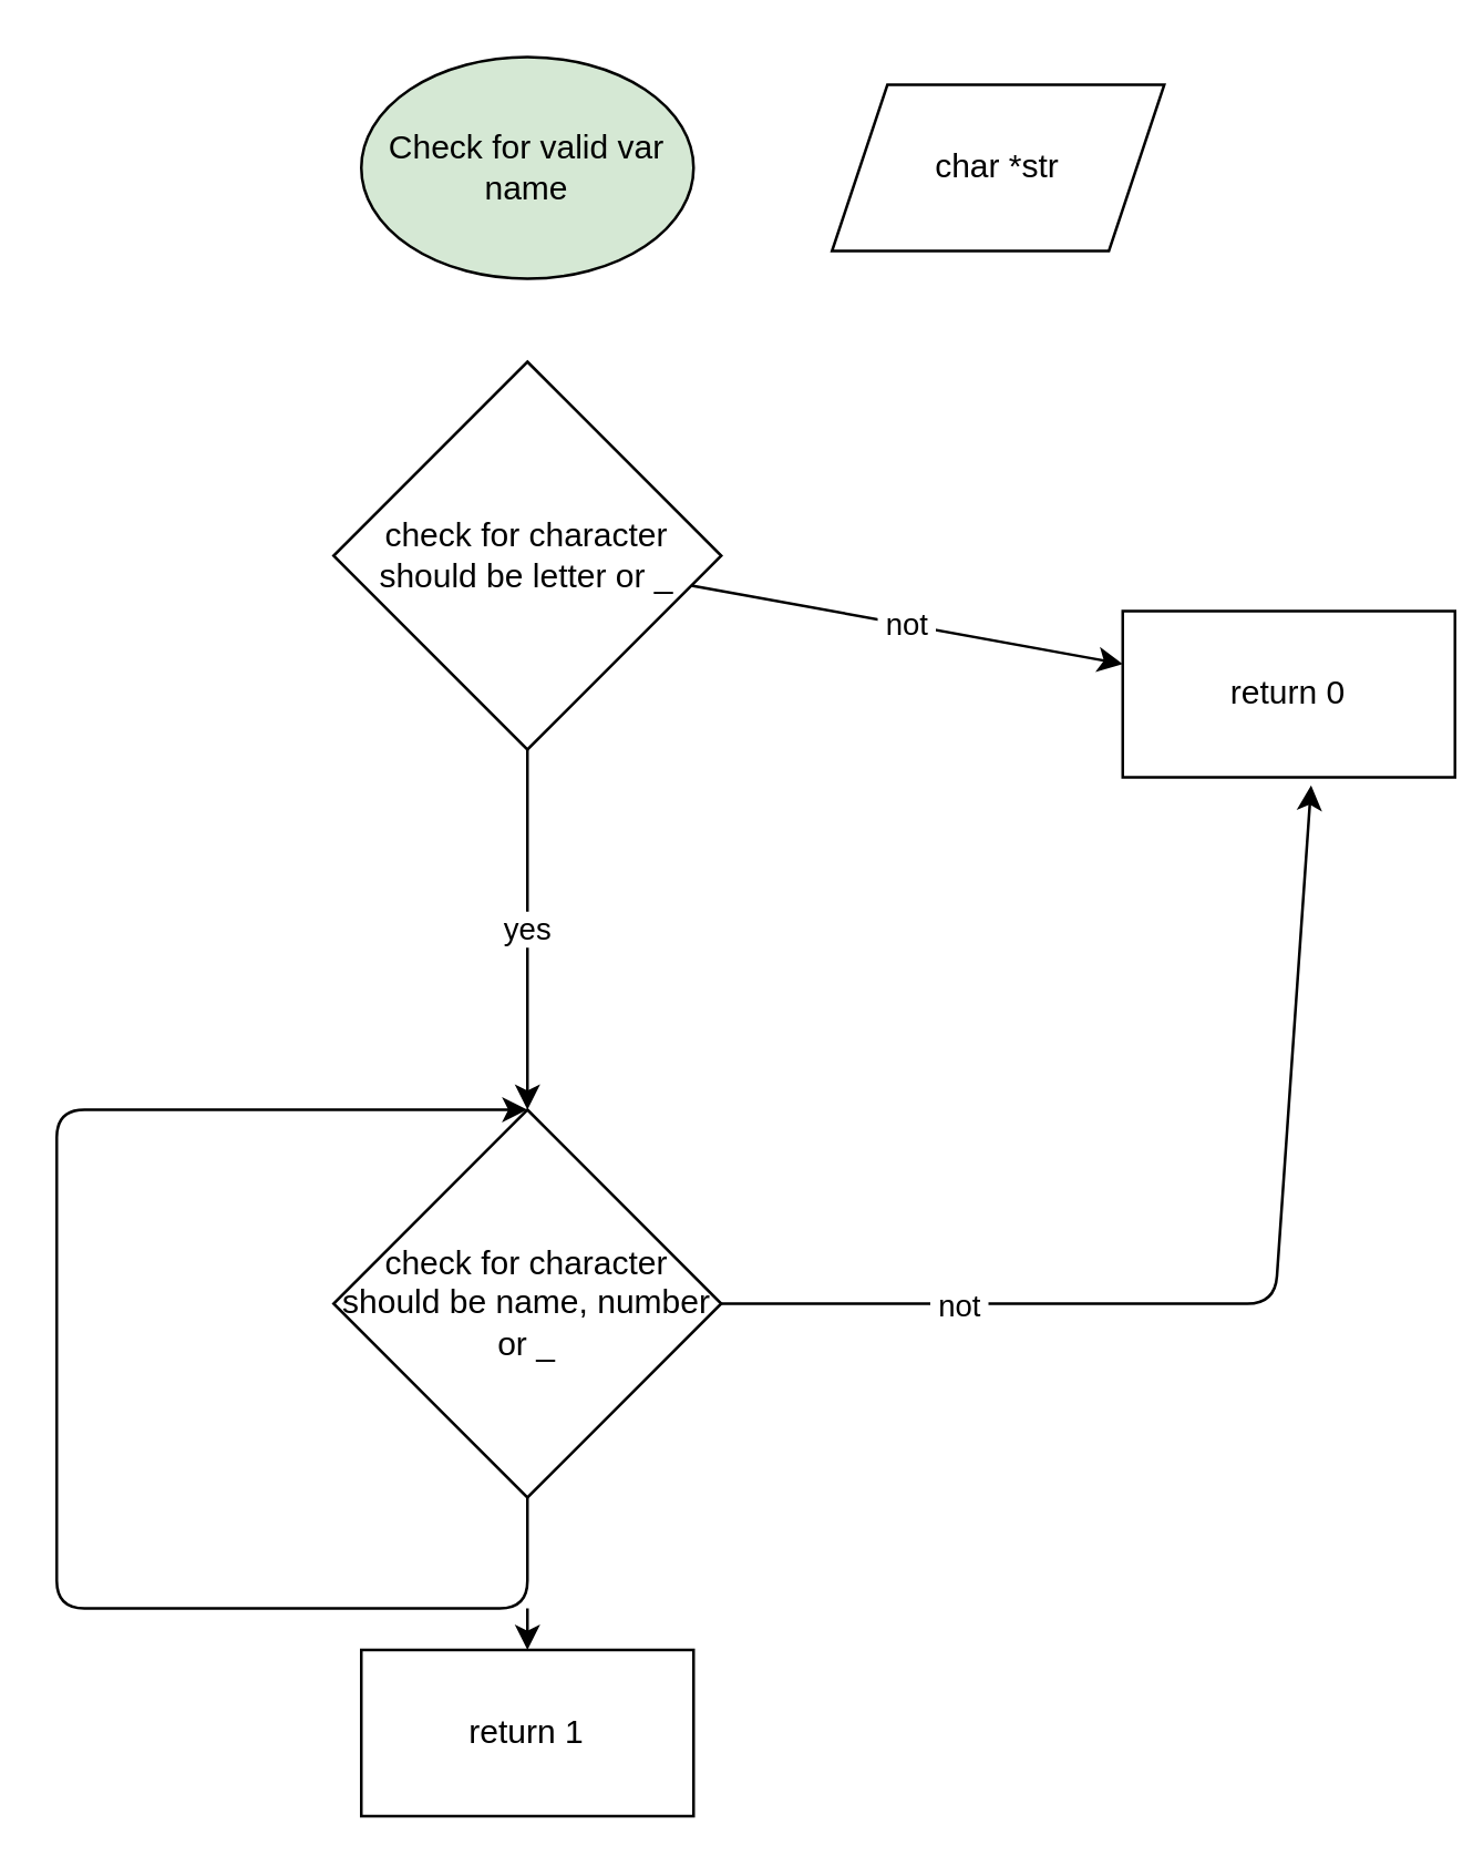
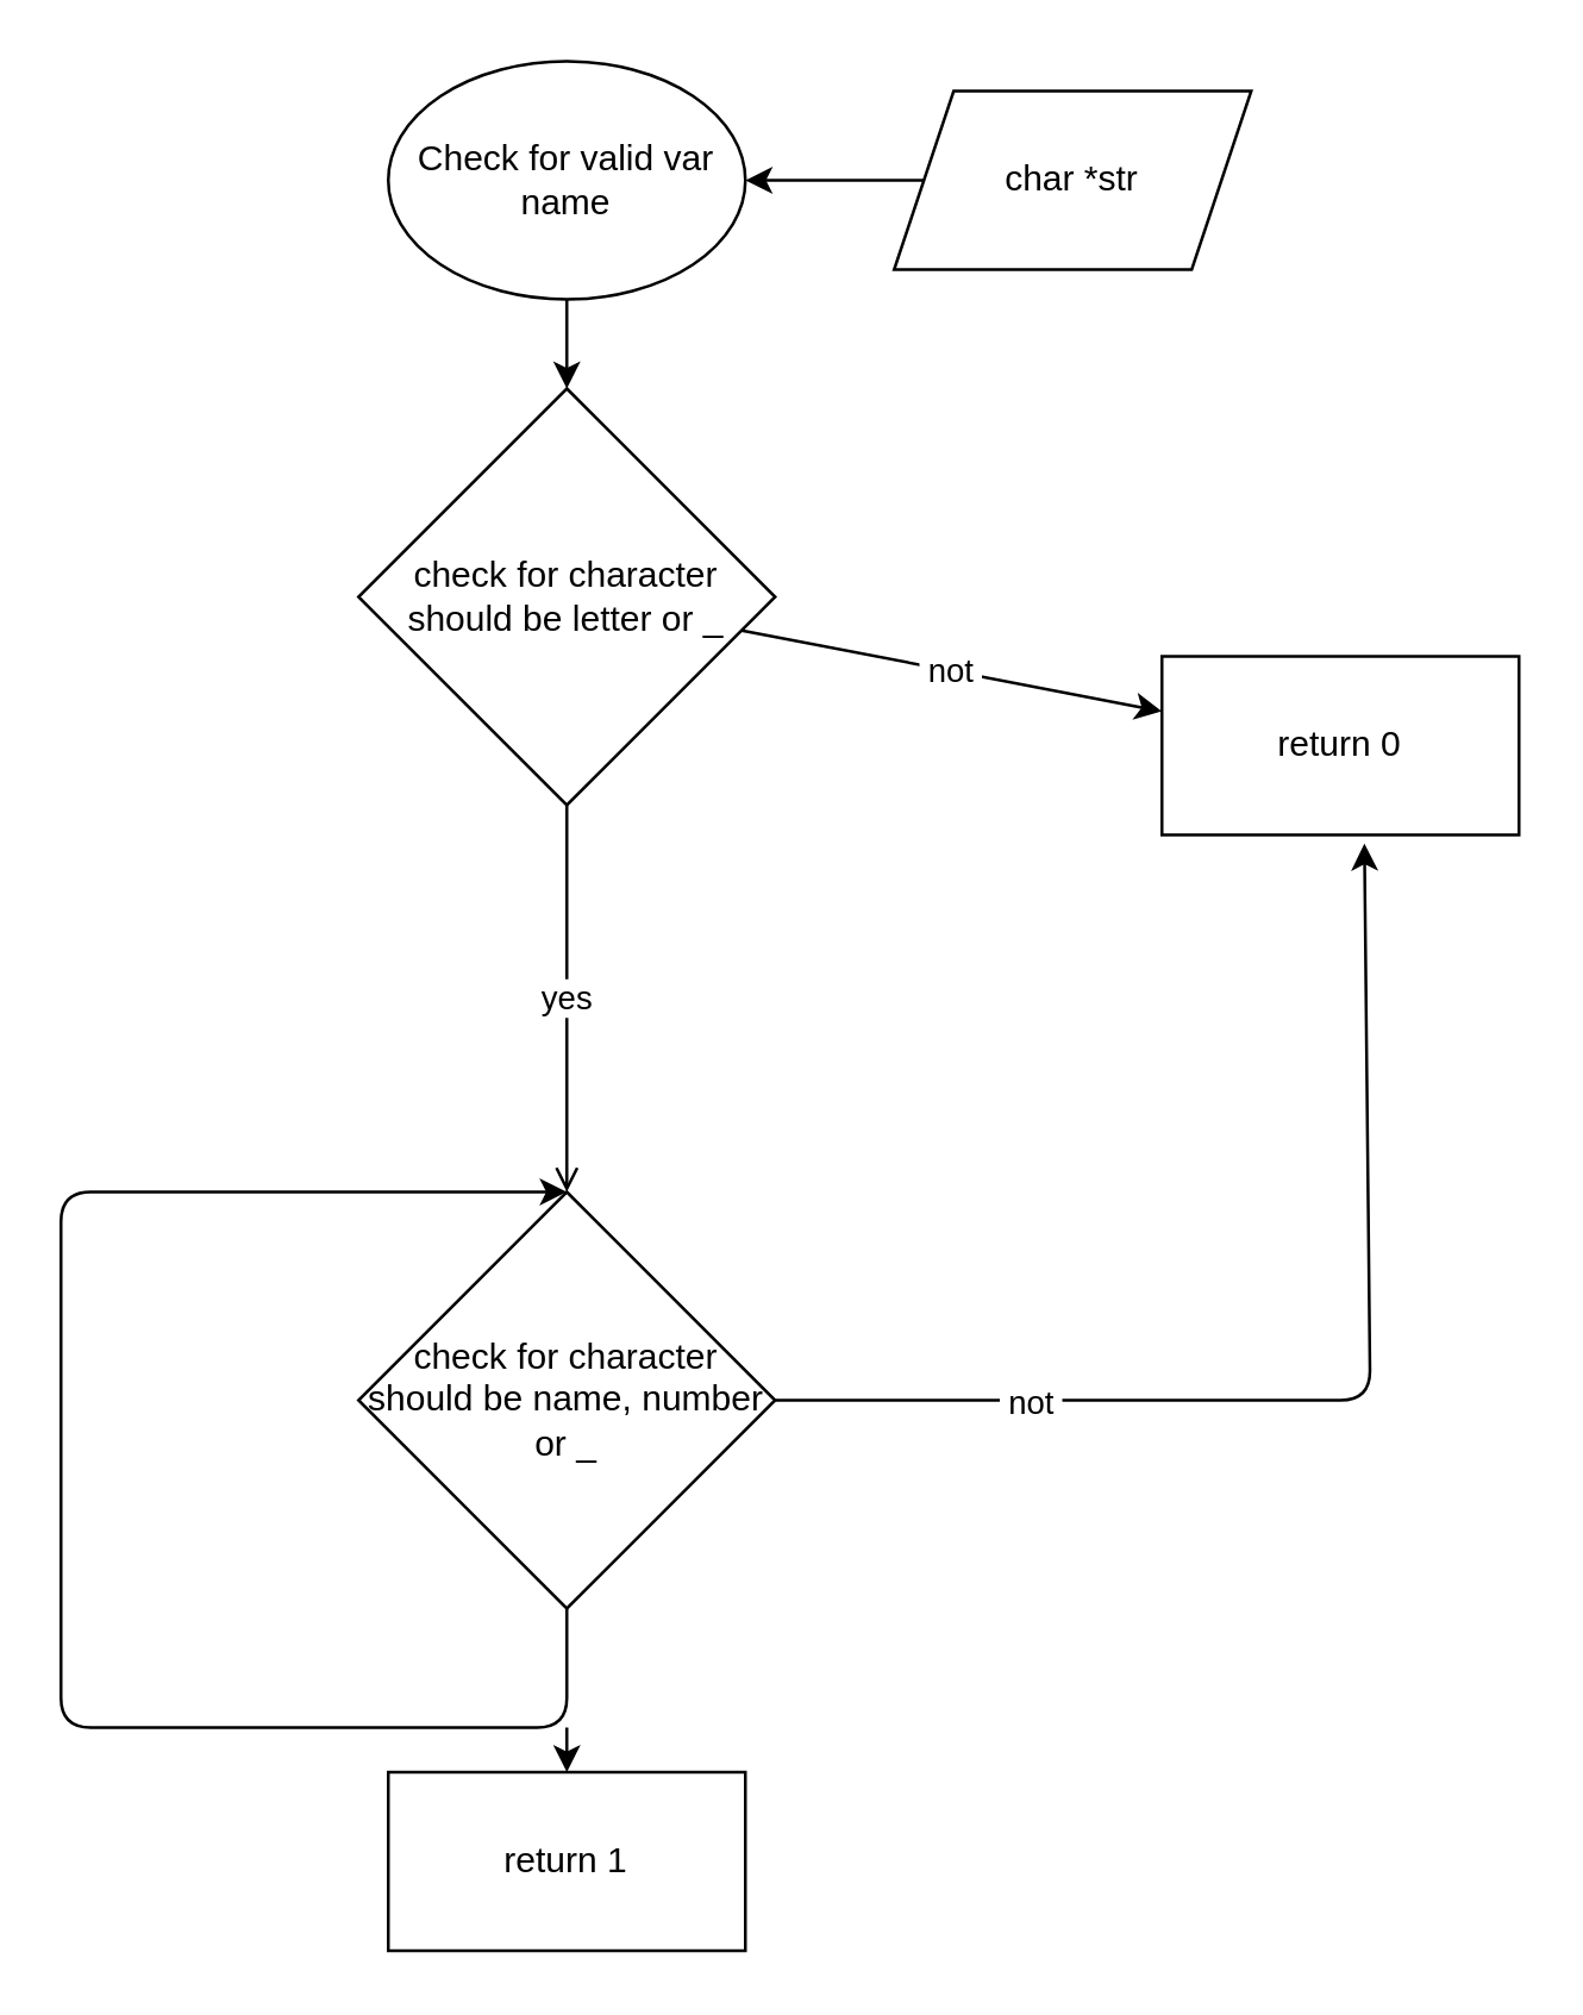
- <mxCell id="3" value="Check for valid var name" style="ellipse;whiteSpace=wrap;html=1;fillColor=#d5e8d4;" vertex="1" parent="1"><mxGeometry x="130" y="20" width="120" height="80" as="geometry" /></mxCell>
+ <mxCell id="3" value="Check for valid var name" style="ellipse;whiteSpace=wrap;html=1;" vertex="1" parent="1"><mxGeometry x="130" y="20" width="120" height="80" as="geometry" /></mxCell>
+ <mxCell id="4" value="" style="edgeStyle=none;html=1;" edge="1" parent="1" source="5" target="3"><mxGeometry relative="1" as="geometry" /></mxCell>
+ <mxCell id="2" value="" style="edgeStyle=none;html=1;" edge="1" parent="1" source="3" target="8"><mxGeometry relative="1" as="geometry" /></mxCell>
- <mxCell id="9" value="return 0" style="whiteSpace=wrap;html=1;" vertex="1" parent="1"><mxGeometry x="405" y="220" width="120" height="60" as="geometry" /></mxCell>
+ <mxCell id="9" value="return 0" style="whiteSpace=wrap;html=1;" vertex="1" parent="1"><mxGeometry x="390" y="220" width="120" height="60" as="geometry" /></mxCell>
- <mxCell id="7" value="yes" style="edgeStyle=none;sketch=0;html=1;shadow=0;" edge="1" parent="1" source="8" target="10"><mxGeometry relative="1" as="geometry" /></mxCell>
+ <mxCell id="7" value="yes" style="edgeStyle=none;sketch=0;html=1;shadow=0;endArrow=open;" edge="1" parent="1" source="8" target="10"><mxGeometry relative="1" as="geometry" /></mxCell>
